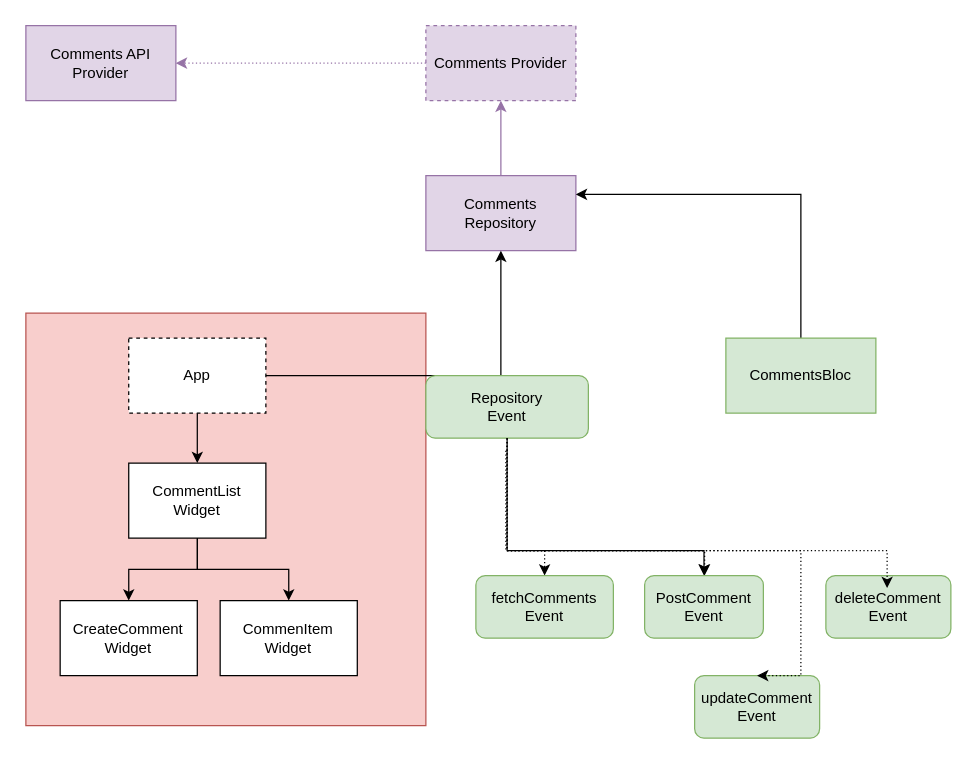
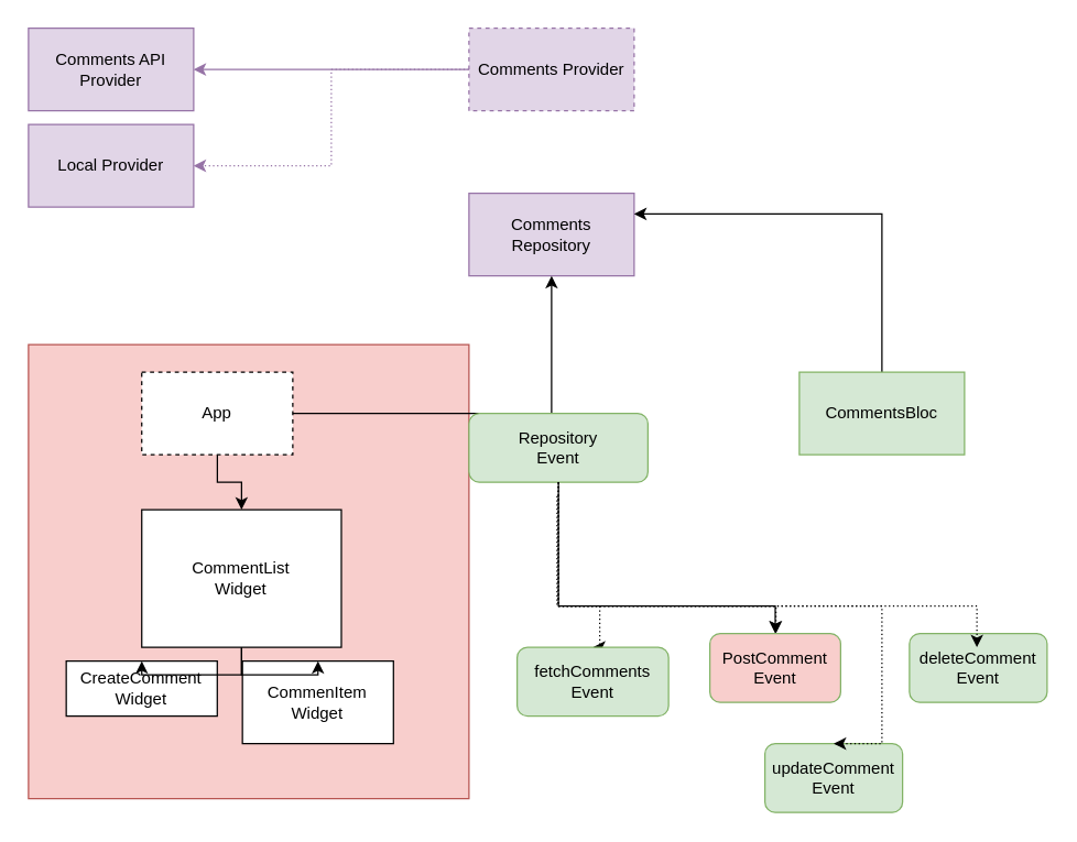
- <mxCell id="10" style="edgeStyle=orthogonalEdgeStyle;rounded=0;orthogonalLoop=1;jettySize=auto;html=1;dashed=1;dashPattern=1 2;fillColor=#e1d5e7;strokeColor=#9673a6;" edge="1" parent="1" source="12" target="13"><mxGeometry relative="1" as="geometry" /></mxCell>
+ <mxCell id="10" style="edgeStyle=orthogonalEdgeStyle;rounded=0;orthogonalLoop=1;jettySize=auto;html=1;dashed=0;dashPattern=1 2;fillColor=#e1d5e7;strokeColor=#9673a6;" edge="1" parent="1" source="12" target="13"><mxGeometry relative="1" as="geometry" /></mxCell>
- <mxCell id="15" style="edgeStyle=orthogonalEdgeStyle;rounded=0;orthogonalLoop=1;jettySize=auto;html=1;entryX=0.5;entryY=1;entryDx=0;entryDy=0;fillColor=#e1d5e7;strokeColor=#9673a6;" edge="1" parent="1" source="16" target="12"><mxGeometry relative="1" as="geometry" /></mxCell>
+ <mxCell id="14" value="Local Provider" style="rounded=0;whiteSpace=wrap;html=1;fillColor=#e1d5e7;strokeColor=#9673a6;" vertex="1" parent="1"><mxGeometry x="20" y="90" width="120" height="60" as="geometry" /></mxCell>
+ <mxCell id="11" style="edgeStyle=orthogonalEdgeStyle;rounded=0;orthogonalLoop=1;jettySize=auto;html=1;entryX=1;entryY=0.5;entryDx=0;entryDy=0;dashed=1;dashPattern=1 2;fillColor=#e1d5e7;strokeColor=#9673a6;" edge="1" parent="1" source="12" target="14"><mxGeometry relative="1" as="geometry" /></mxCell>
- <mxCell id="3" value="CommentList&lt;br&gt;Widget" style="rounded=0;whiteSpace=wrap;html=1;" vertex="1" parent="2"><mxGeometry x="82.286" y="120" width="109.714" height="60" as="geometry" /></mxCell>
+ <mxCell id="3" value="CommentList&lt;br&gt;Widget" style="rounded=0;whiteSpace=wrap;html=1;" vertex="1" parent="2"><mxGeometry x="82.286" y="120" width="145" height="100" as="geometry" /></mxCell>
- <mxCell id="28" value="fetchComments&lt;br&gt;Event" style="rounded=1;whiteSpace=wrap;html=1;fillColor=#d5e8d4;strokeColor=#82b366;" vertex="1" parent="1"><mxGeometry x="380" y="460" width="110" height="50" as="geometry" /></mxCell>
+ <mxCell id="28" value="fetchComments&lt;br&gt;Event" style="rounded=1;whiteSpace=wrap;html=1;fillColor=#d5e8d4;strokeColor=#82b366;" vertex="1" parent="1"><mxGeometry x="375" y="470" width="110" height="50" as="geometry" /></mxCell>
- <mxCell id="27" value="PostComment&lt;br&gt;Event" style="rounded=1;whiteSpace=wrap;html=1;fillColor=#d5e8d4;strokeColor=#82b366;" vertex="1" parent="1"><mxGeometry x="515" y="460" width="95" height="50" as="geometry" /></mxCell>
+ <mxCell id="27" value="PostComment&lt;br&gt;Event" style="rounded=1;whiteSpace=wrap;html=1;fillColor=#f8cecc;strokeColor=#82b366;" vertex="1" parent="1"><mxGeometry x="515" y="460" width="95" height="50" as="geometry" /></mxCell>
- <mxCell id="5" value="CreateComment&lt;br&gt;Widget" style="rounded=0;whiteSpace=wrap;html=1;" vertex="1" parent="2"><mxGeometry x="27.429" y="230" width="109.714" height="60" as="geometry" /></mxCell>
+ <mxCell id="5" value="CreateComment&lt;br&gt;Widget" style="rounded=0;whiteSpace=wrap;html=1;" vertex="1" parent="2"><mxGeometry x="27.429" y="230" width="109.714" height="40" as="geometry" /></mxCell>
